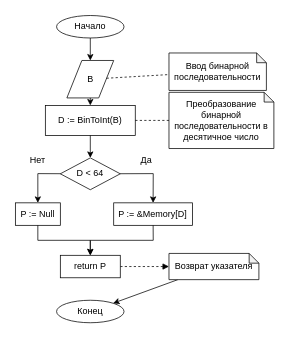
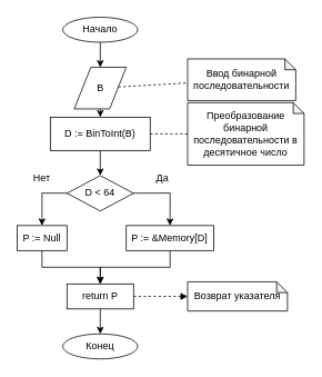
- <mxCell id="20" value="" style="endArrow=none;html=1;rounded=0;strokeWidth=1;startArrow=classic;startFill=1;" edge="1" parent="1" source="3" target="21"><mxGeometry width="50" height="50" relative="1" as="geometry"><mxPoint x="130" y="90" as="sourcePoint" /><mxPoint x="120" y="370" as="targetPoint" /></mxGeometry></mxCell>
+ <mxCell id="20" value="" style="endArrow=none;html=1;rounded=0;strokeWidth=1;startArrow=classic;startFill=1;" edge="1" parent="1" source="3" target="25"><mxGeometry width="50" height="50" relative="1" as="geometry"><mxPoint x="130" y="90" as="sourcePoint" /><mxPoint x="120" y="370" as="targetPoint" /></mxGeometry></mxCell>
